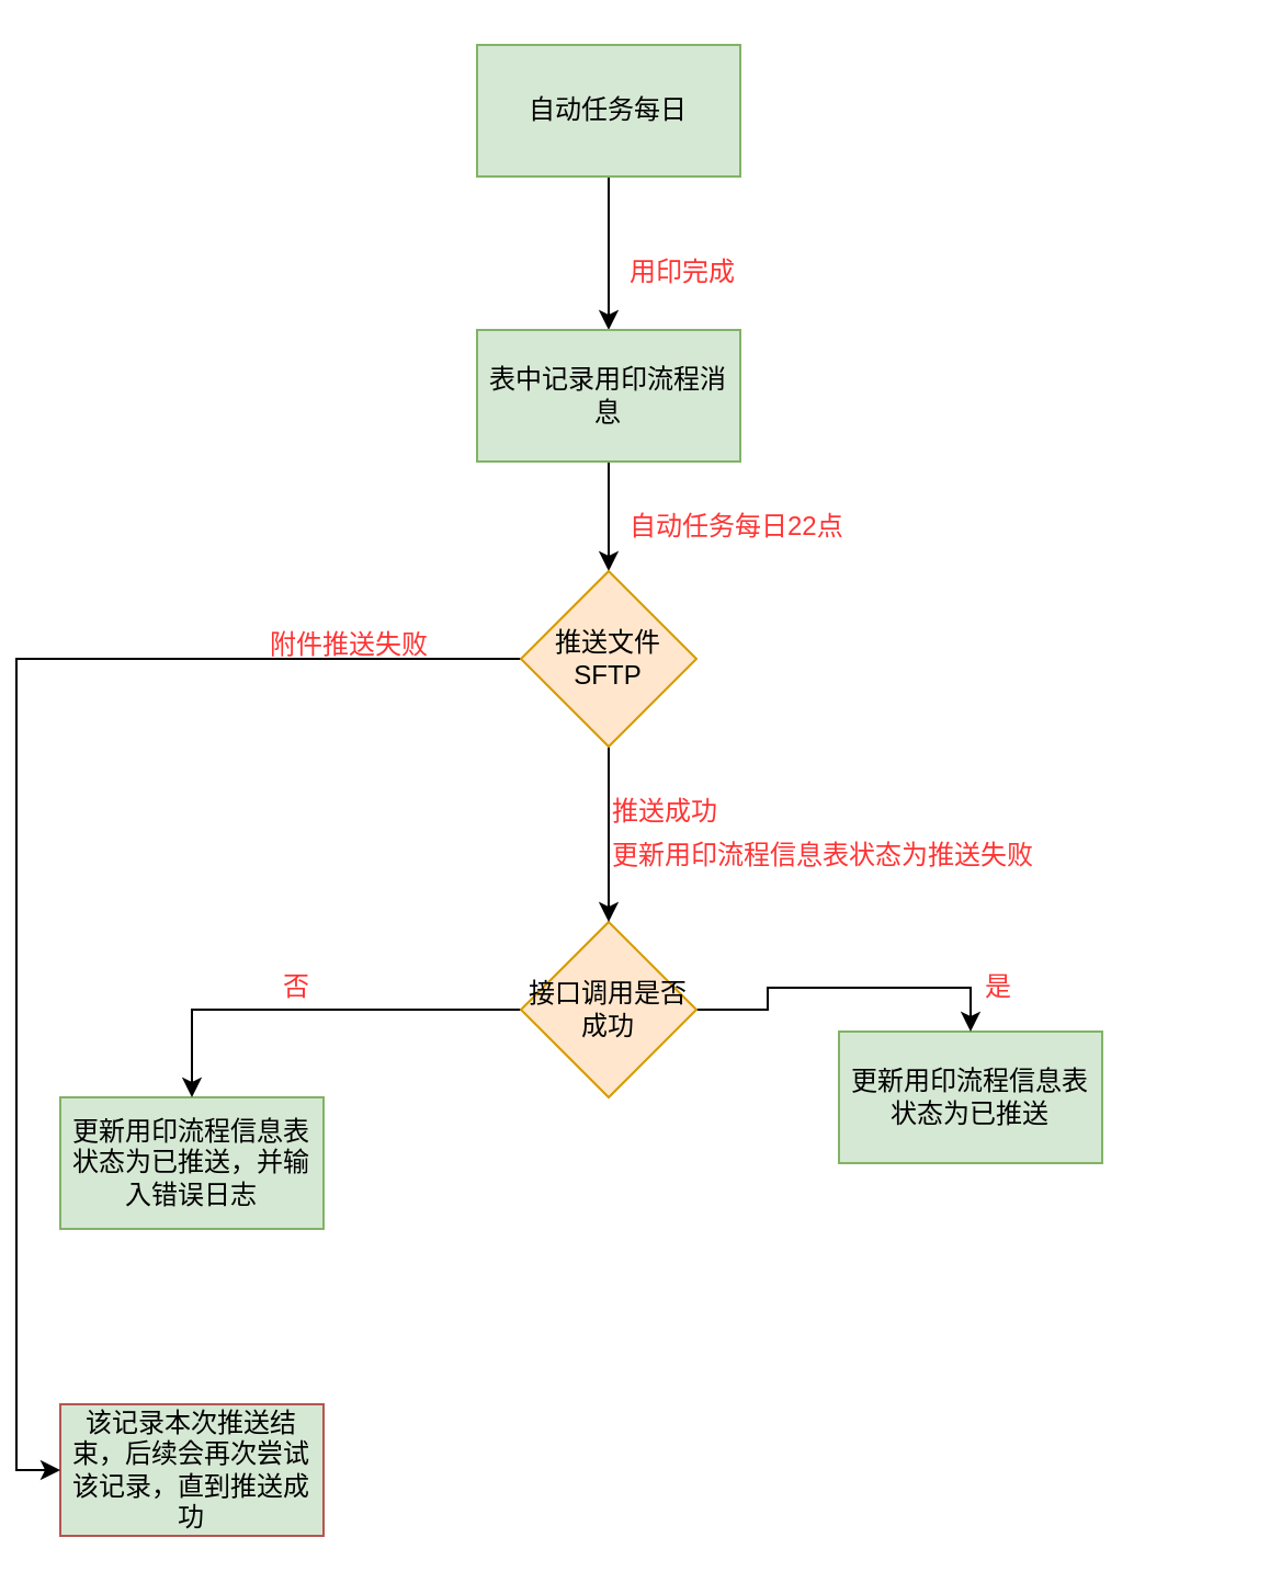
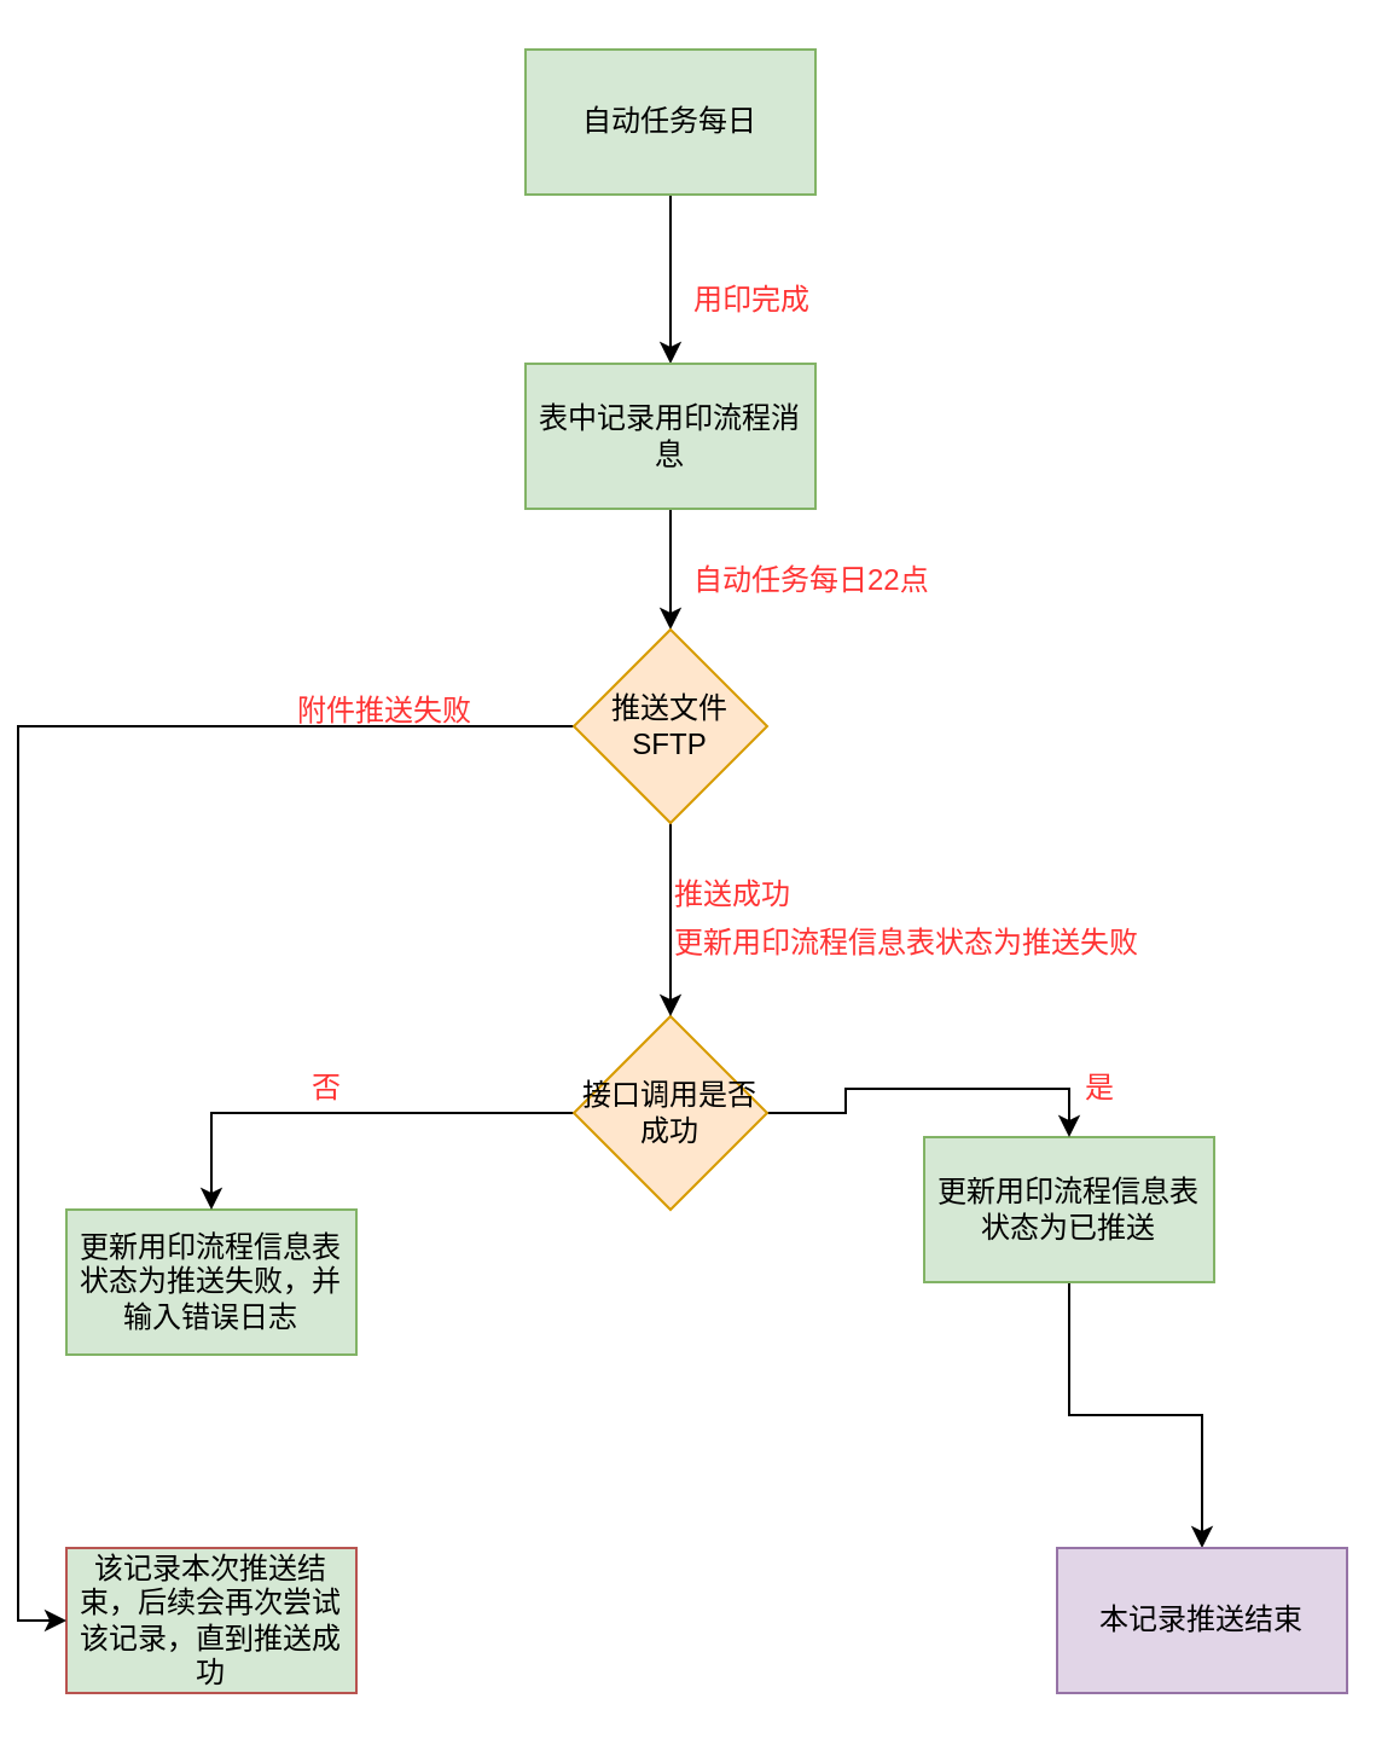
- <mxCell id="6" value="更新用印流程信息表状态为已推送，并输入错误日志" style="rounded=0;whiteSpace=wrap;html=1;fillColor=#d5e8d4;strokeColor=#82b366;" vertex="1" parent="1"><mxGeometry x="20" y="500" width="120" height="60" as="geometry" /></mxCell>
+ <mxCell id="6" value="更新用印流程信息表状态为推送失败，并输入错误日志" style="rounded=0;whiteSpace=wrap;html=1;fillColor=#d5e8d4;strokeColor=#82b366;" vertex="1" parent="1"><mxGeometry x="20" y="500" width="120" height="60" as="geometry" /></mxCell>
+ <mxCell id="8" value="" style="edgeStyle=orthogonalEdgeStyle;rounded=0;orthogonalLoop=1;jettySize=auto;html=1;" edge="1" parent="1" source="9" target="10"><mxGeometry relative="1" as="geometry" /></mxCell>
+ <mxCell id="10" value="本记录推送结束" style="rounded=0;whiteSpace=wrap;html=1;fillColor=#e1d5e7;strokeColor=#9673a6;" vertex="1" parent="1"><mxGeometry x="430" y="640" width="120" height="60" as="geometry" /></mxCell>
